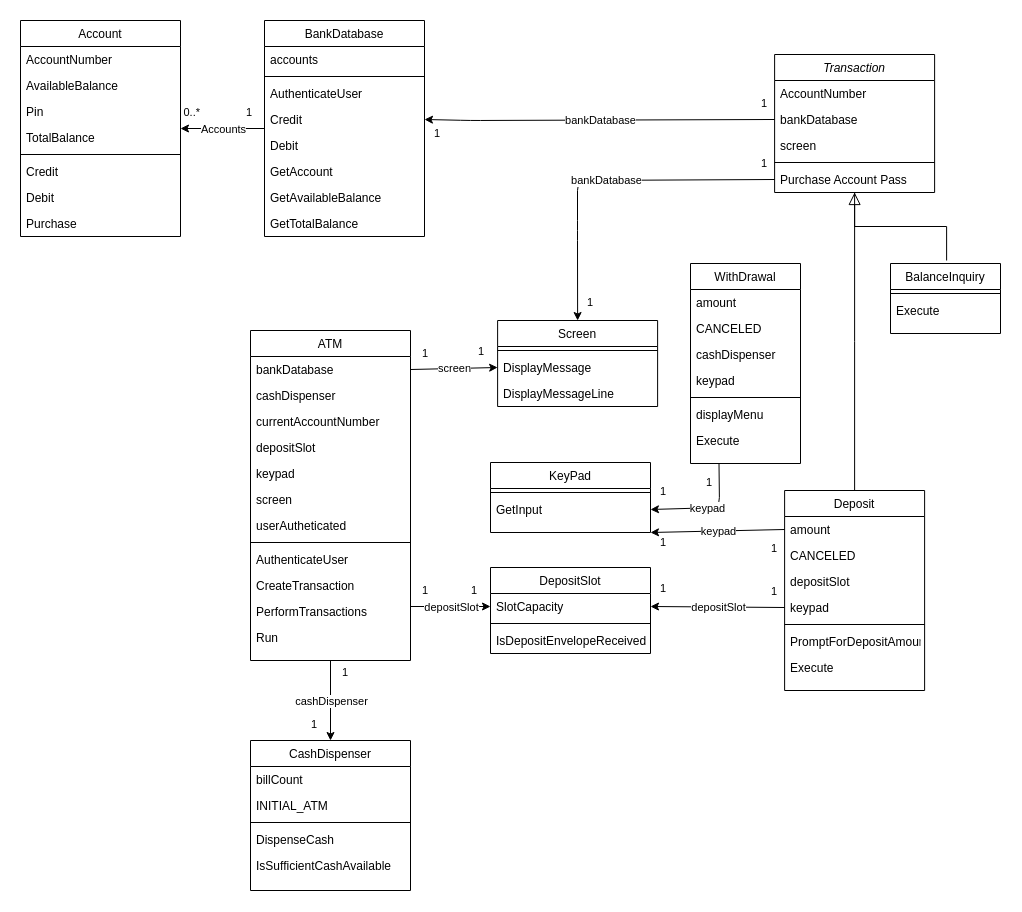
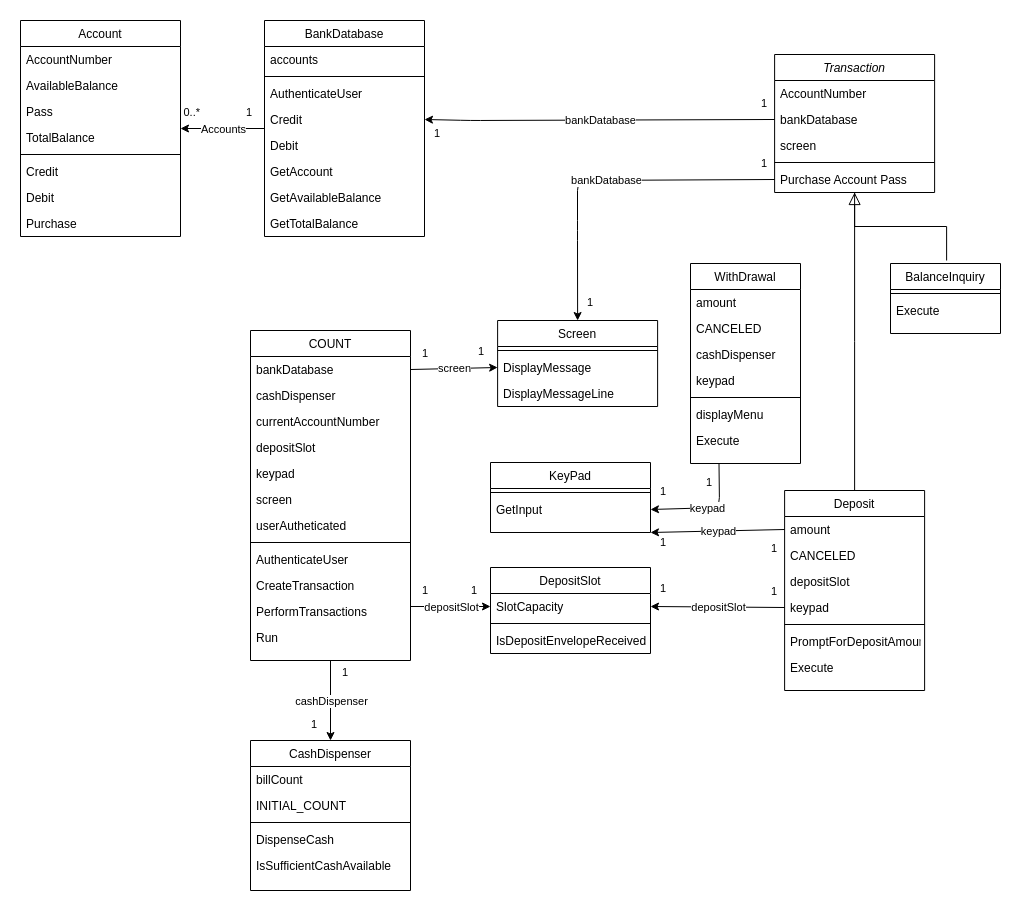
- <mxCell id="19" value="Pin" style="text;align=left;verticalAlign=top;spacingLeft=4;spacingRight=4;overflow=hidden;rotatable=0;points=[[0,0.5],[1,0.5]];portConstraint=eastwest;rounded=0;shadow=0;html=0;" parent="16" vertex="1"><mxGeometry y="78" width="160" height="26" as="geometry" /></mxCell>
+ <mxCell id="19" value="Pass" style="text;align=left;verticalAlign=top;spacingLeft=4;spacingRight=4;overflow=hidden;rotatable=0;points=[[0,0.5],[1,0.5]];portConstraint=eastwest;rounded=0;shadow=0;html=0;" parent="16" vertex="1"><mxGeometry y="78" width="160" height="26" as="geometry" /></mxCell>
- <mxCell id="51" value="ATM" style="swimlane;fontStyle=0;align=center;verticalAlign=top;childLayout=stackLayout;horizontal=1;startSize=26;horizontalStack=0;resizeParent=1;resizeLast=0;collapsible=1;marginBottom=0;rounded=0;shadow=0;strokeWidth=1;" vertex="1" parent="1"><mxGeometry x="250" y="330" width="160" height="330" as="geometry"><mxRectangle x="550" y="140" width="160" height="26" as="alternateBounds" /></mxGeometry></mxCell>
+ <mxCell id="51" value="COUNT" style="swimlane;fontStyle=0;align=center;verticalAlign=top;childLayout=stackLayout;horizontal=1;startSize=26;horizontalStack=0;resizeParent=1;resizeLast=0;collapsible=1;marginBottom=0;rounded=0;shadow=0;strokeWidth=1;" vertex="1" parent="1"><mxGeometry x="250" y="330" width="160" height="330" as="geometry"><mxRectangle x="550" y="140" width="160" height="26" as="alternateBounds" /></mxGeometry></mxCell>
- <mxCell id="36" value="INITIAL_ATM" style="text;align=left;verticalAlign=top;spacingLeft=4;spacingRight=4;overflow=hidden;rotatable=0;points=[[0,0.5],[1,0.5]];portConstraint=eastwest;" vertex="1" parent="34"><mxGeometry y="52" width="160" height="26" as="geometry" /></mxCell>
+ <mxCell id="36" value="INITIAL_COUNT" style="text;align=left;verticalAlign=top;spacingLeft=4;spacingRight=4;overflow=hidden;rotatable=0;points=[[0,0.5],[1,0.5]];portConstraint=eastwest;" vertex="1" parent="34"><mxGeometry y="52" width="160" height="26" as="geometry" /></mxCell>
